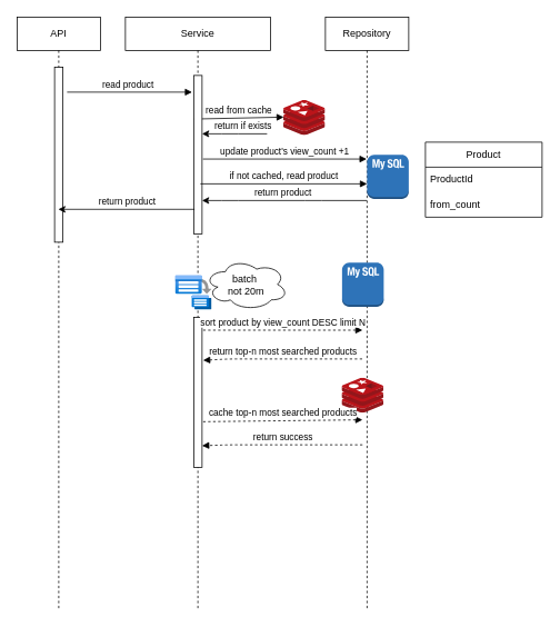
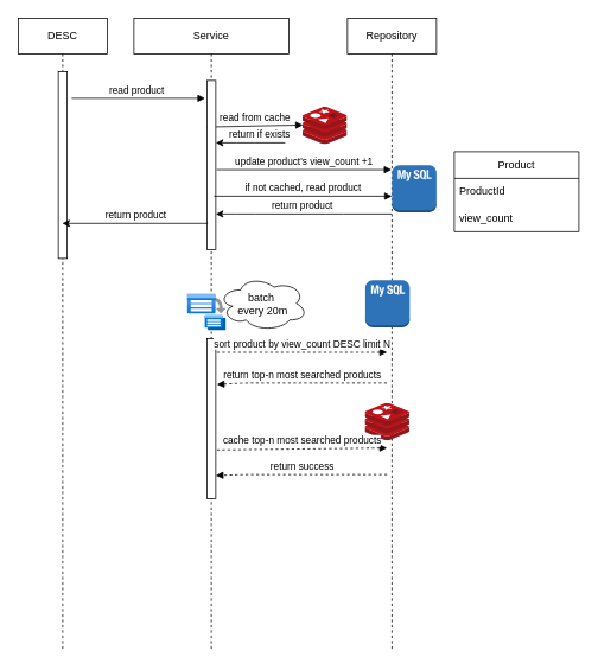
- <mxCell id="5" value="API" style="shape=umlLifeline;perimeter=lifelinePerimeter;whiteSpace=wrap;html=1;container=1;collapsible=0;recursiveResize=0;outlineConnect=0;" parent="1" vertex="1"><mxGeometry x="20" y="20" width="100" height="710" as="geometry" /></mxCell>
+ <mxCell id="5" value="DESC" style="shape=umlLifeline;perimeter=lifelinePerimeter;whiteSpace=wrap;html=1;container=1;collapsible=0;recursiveResize=0;outlineConnect=0;" parent="1" vertex="1"><mxGeometry x="20" y="20" width="100" height="710" as="geometry" /></mxCell>
- <mxCell id="4" value="from_count" style="text;strokeColor=none;fillColor=none;align=left;verticalAlign=middle;spacingLeft=4;spacingRight=4;overflow=hidden;points=[[0,0.5],[1,0.5]];portConstraint=eastwest;rotatable=0;whiteSpace=wrap;html=1;" parent="2" vertex="1"><mxGeometry y="60" width="140" height="30" as="geometry" /></mxCell>
+ <mxCell id="4" value="view_count" style="text;strokeColor=none;fillColor=none;align=left;verticalAlign=middle;spacingLeft=4;spacingRight=4;overflow=hidden;points=[[0,0.5],[1,0.5]];portConstraint=eastwest;rotatable=0;whiteSpace=wrap;html=1;" parent="2" vertex="1"><mxGeometry y="60" width="140" height="30" as="geometry" /></mxCell>
- <mxCell id="19" value="batch&amp;nbsp;&lt;br&gt;not 20m" style="ellipse;shape=cloud;whiteSpace=wrap;html=1;" parent="16" vertex="1"><mxGeometry x="-145" y="290" width="100" height="61.41" as="geometry" /></mxCell>
+ <mxCell id="19" value="batch&amp;nbsp;&lt;br&gt;every 20m" style="ellipse;shape=cloud;whiteSpace=wrap;html=1;" parent="16" vertex="1"><mxGeometry x="-145" y="290" width="100" height="61.41" as="geometry" /></mxCell>
